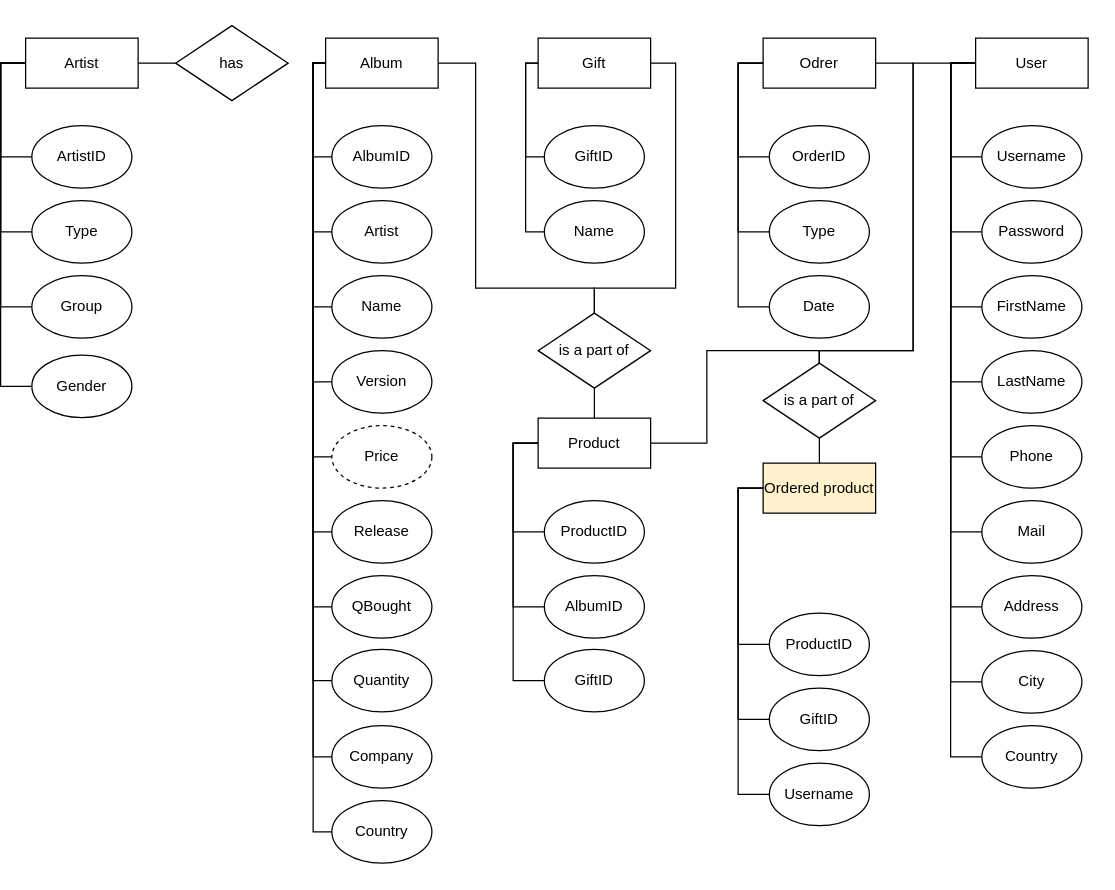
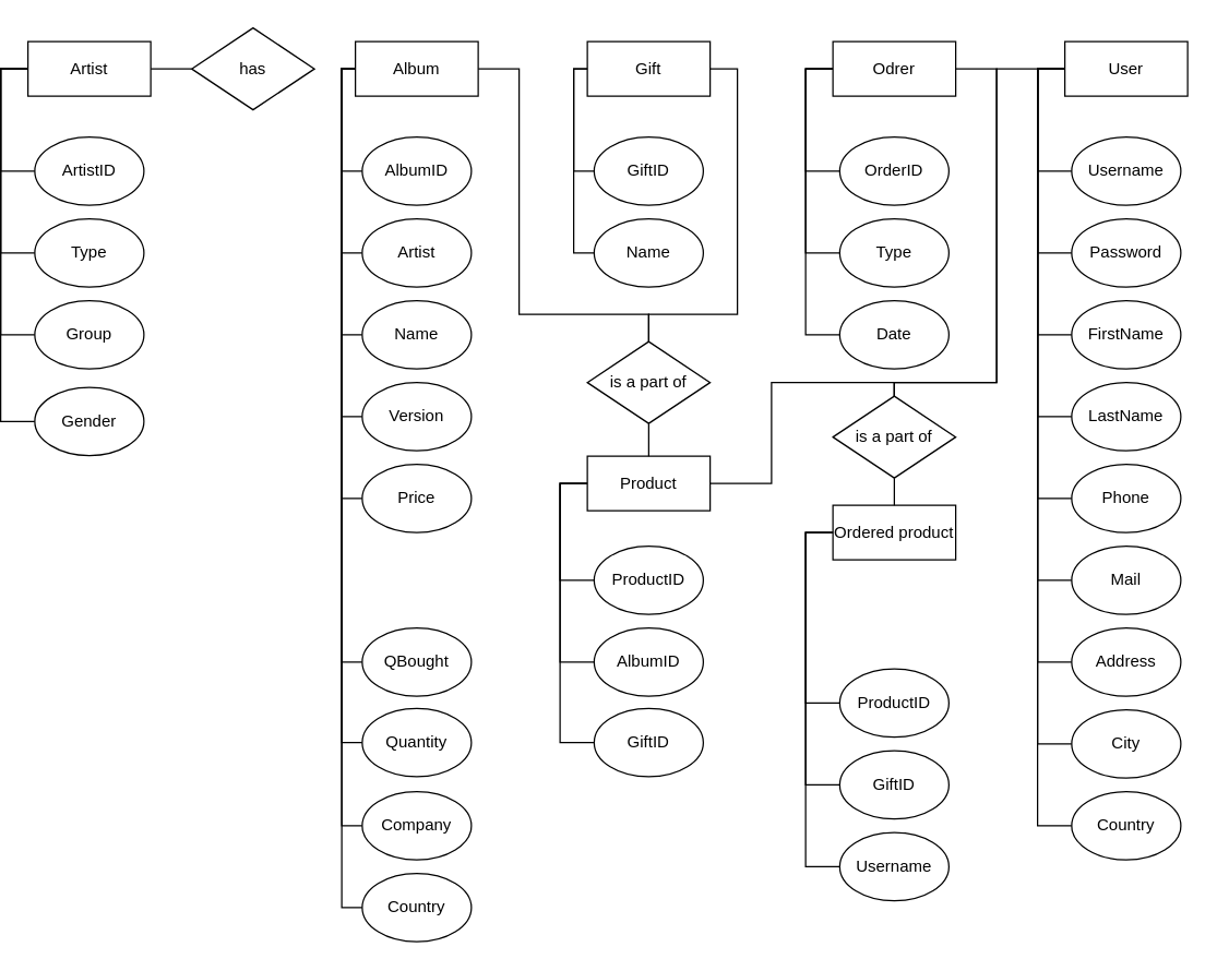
- <mxCell id="29" value="Price" style="ellipse;whiteSpace=wrap;html=1;dashed=1;" parent="1" vertex="1"><mxGeometry x="265" y="340" width="80" height="50" as="geometry" /></mxCell>
+ <mxCell id="29" value="Price" style="ellipse;whiteSpace=wrap;html=1;" parent="1" vertex="1"><mxGeometry x="265" y="340" width="80" height="50" as="geometry" /></mxCell>
- <mxCell id="75" value="Ordered product" style="rounded=0;whiteSpace=wrap;html=1;fillColor=#fff2cc;" vertex="1" parent="1"><mxGeometry x="610" y="370" width="90" height="40" as="geometry" /></mxCell>
+ <mxCell id="75" value="Ordered product" style="rounded=0;whiteSpace=wrap;html=1;" vertex="1" parent="1"><mxGeometry x="610" y="370" width="90" height="40" as="geometry" /></mxCell>
- <mxCell id="30" style="edgeStyle=orthogonalEdgeStyle;rounded=0;orthogonalLoop=1;jettySize=auto;html=1;entryX=0;entryY=0.5;entryDx=0;entryDy=0;endArrow=none;endFill=0;" edge="1" parent="1" source="31" target="4"><mxGeometry relative="1" as="geometry"><Array as="points"><mxPoint x="250" y="425" /><mxPoint x="250" y="50" /></Array></mxGeometry></mxCell>
- <mxCell id="31" value="Release" style="ellipse;whiteSpace=wrap;html=1;" parent="1" vertex="1"><mxGeometry x="265" y="400" width="80" height="50" as="geometry" /></mxCell>
